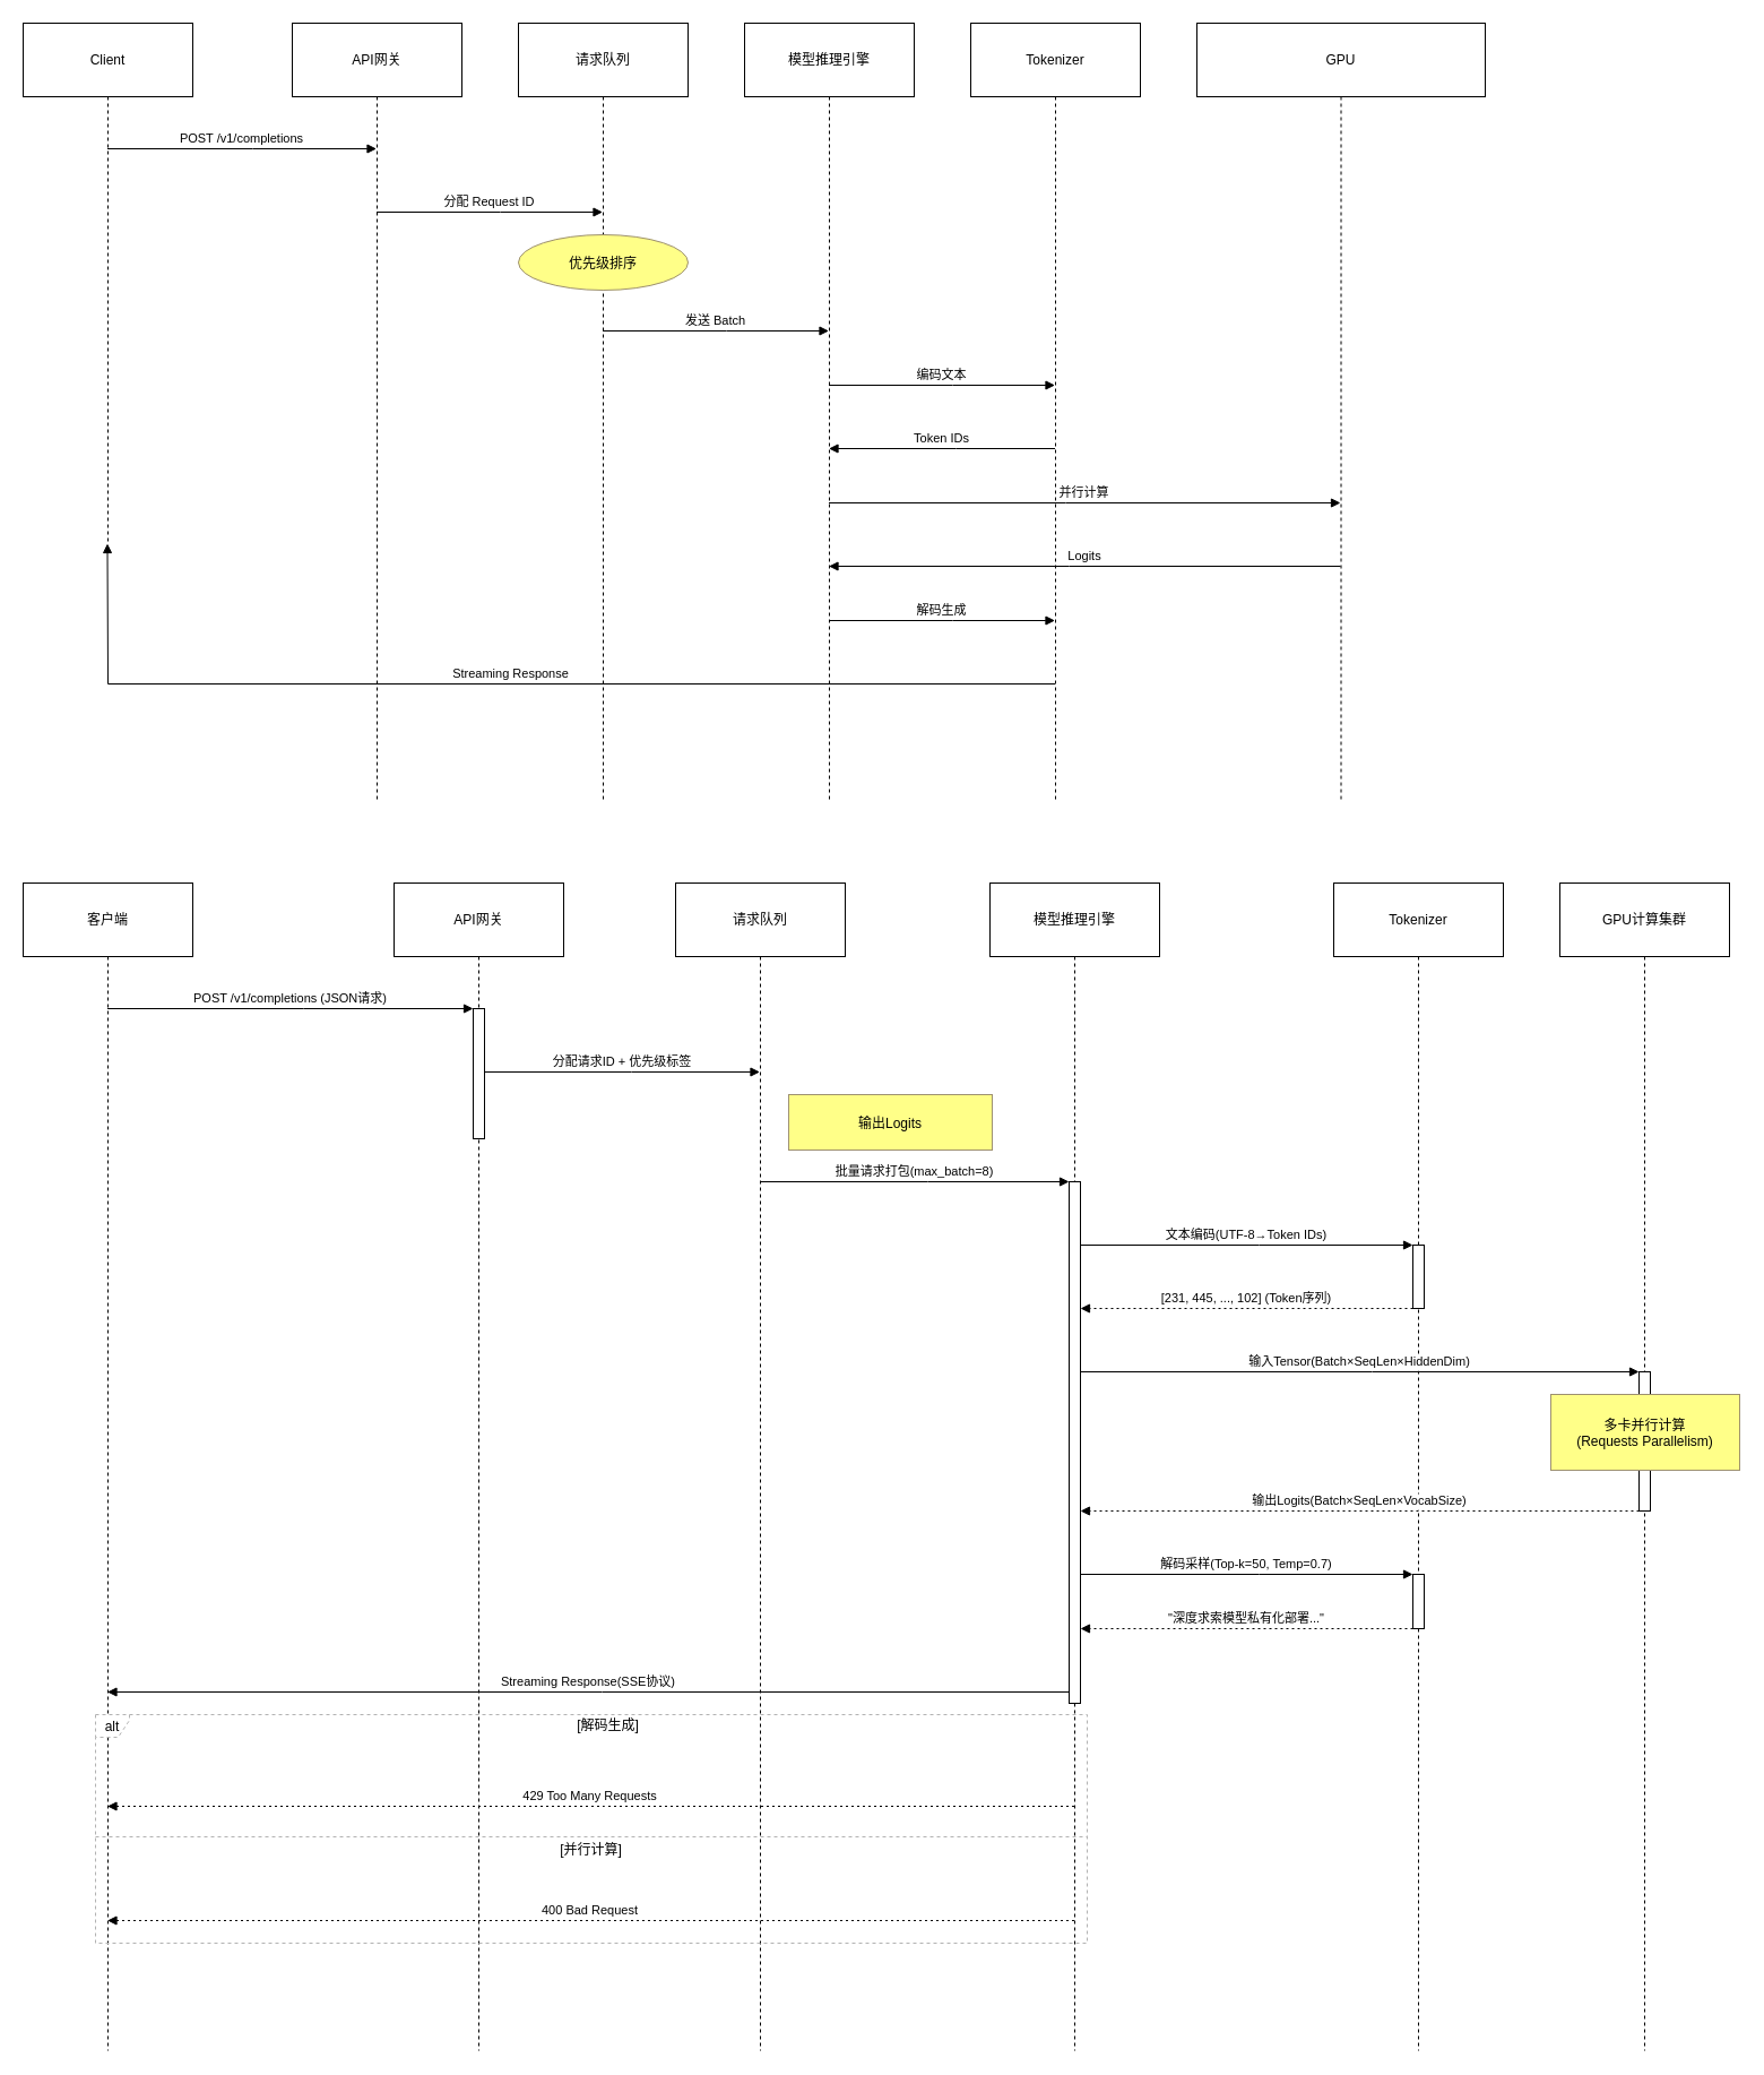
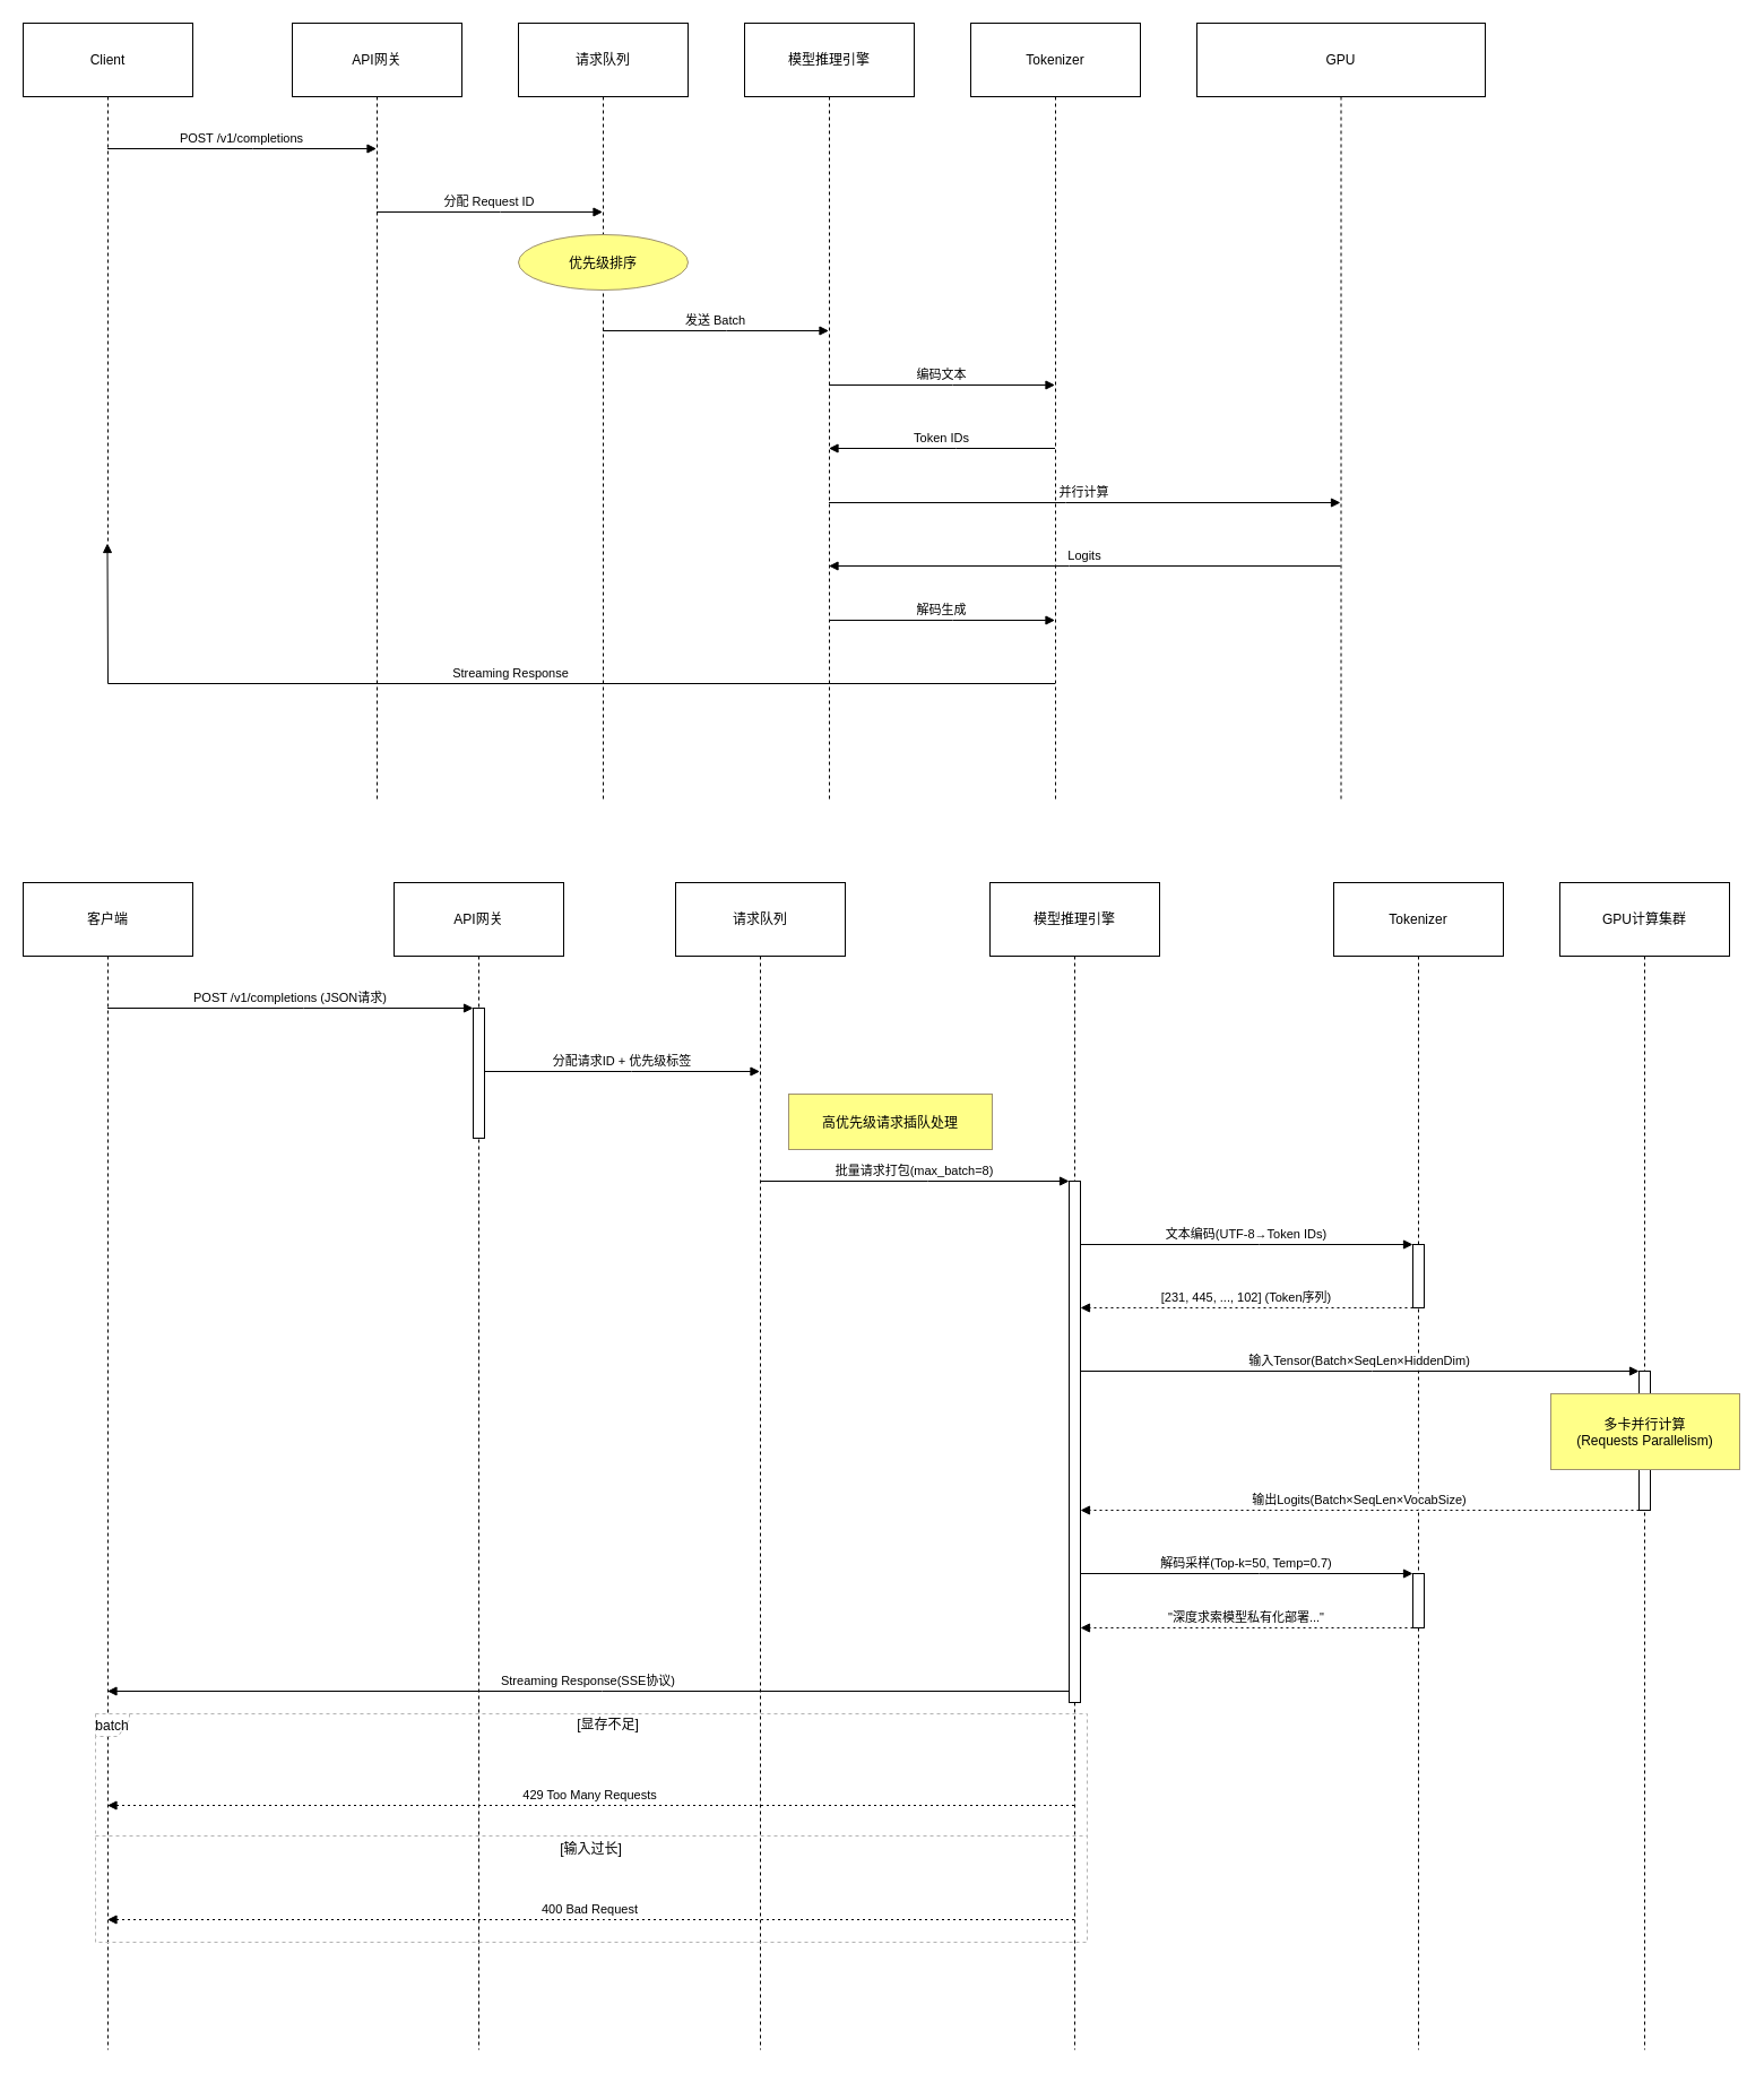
- <mxCell id="44" value="输出Logits" style="fillColor=#ffff88;strokeColor=#9E916F;" vertex="1" parent="1"><mxGeometry x="697" y="967" width="180" height="49" as="geometry" /></mxCell>
+ <mxCell id="44" value="高优先级请求插队处理" style="fillColor=#ffff88;strokeColor=#9E916F;" vertex="1" parent="1"><mxGeometry x="697" y="967" width="180" height="49" as="geometry" /></mxCell>
- <mxCell id="29" value="alt" style="shape=umlFrame;dashed=1;pointerEvents=0;dropTarget=0;strokeColor=#B3B3B3;height=20;width=30" vertex="1" parent="1"><mxGeometry x="84" y="1515" width="877" height="202" as="geometry" /></mxCell>
+ <mxCell id="29" value="batch" style="shape=umlFrame;dashed=1;pointerEvents=0;dropTarget=0;strokeColor=#B3B3B3;height=20;width=30" vertex="1" parent="1"><mxGeometry x="84" y="1515" width="877" height="202" as="geometry" /></mxCell>
- <mxCell id="30" value="[解码生成]" style="text;strokeColor=none;fillColor=none;align=center;verticalAlign=middle;whiteSpace=wrap;" vertex="1" parent="29"><mxGeometry x="30" width="847" height="20" as="geometry" /></mxCell>
+ <mxCell id="30" value="[显存不足]" style="text;strokeColor=none;fillColor=none;align=center;verticalAlign=middle;whiteSpace=wrap;" vertex="1" parent="29"><mxGeometry x="30" width="847" height="20" as="geometry" /></mxCell>
- <mxCell id="31" value="[并行计算]" style="shape=line;dashed=1;whiteSpace=wrap;verticalAlign=top;labelPosition=center;verticalLabelPosition=middle;align=center;strokeColor=#B3B3B3;" vertex="1" parent="29"><mxGeometry y="106" width="877" height="4" as="geometry" /></mxCell>
+ <mxCell id="31" value="[输入过长]" style="shape=line;dashed=1;whiteSpace=wrap;verticalAlign=top;labelPosition=center;verticalLabelPosition=middle;align=center;strokeColor=#B3B3B3;" vertex="1" parent="29"><mxGeometry y="106" width="877" height="4" as="geometry" /></mxCell>
